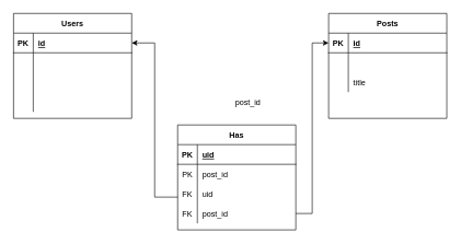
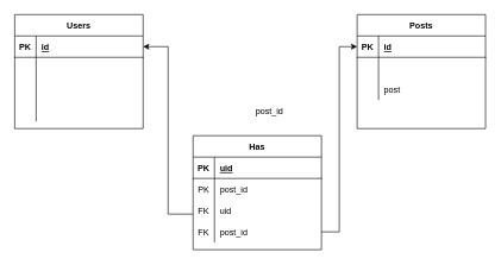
- <mxCell id="36" value="title" style="shape=partialRectangle;connectable=0;fillColor=none;top=0;left=0;bottom=0;right=0;align=left;spacingLeft=6;overflow=hidden;" vertex="1" parent="34"><mxGeometry x="30" width="150" height="30" as="geometry" /></mxCell>
+ <mxCell id="36" value="post" style="shape=partialRectangle;connectable=0;fillColor=none;top=0;left=0;bottom=0;right=0;align=left;spacingLeft=6;overflow=hidden;" vertex="1" parent="34"><mxGeometry x="30" width="150" height="30" as="geometry" /></mxCell>
